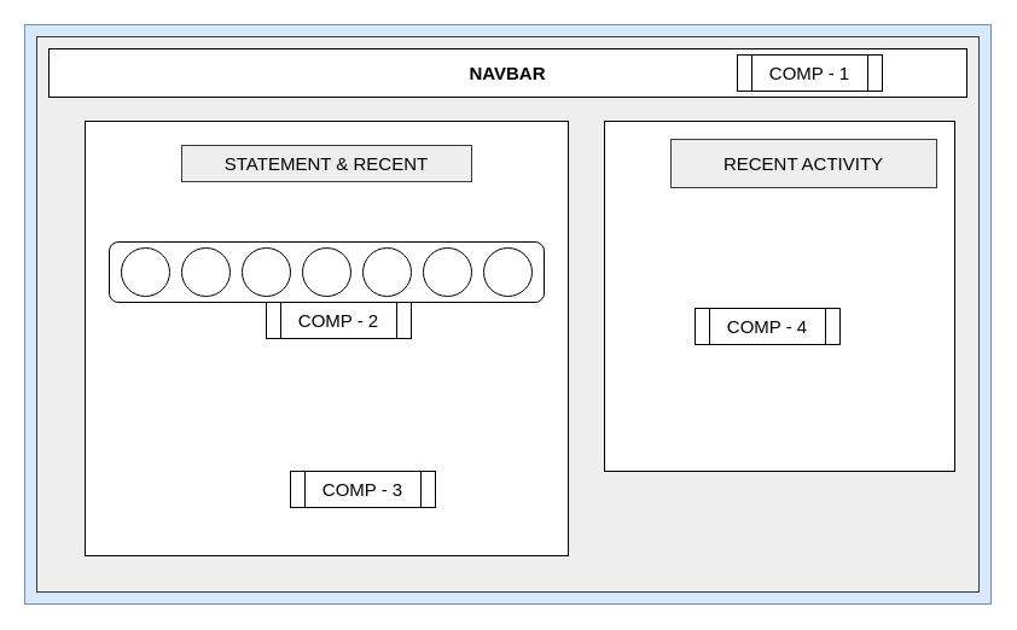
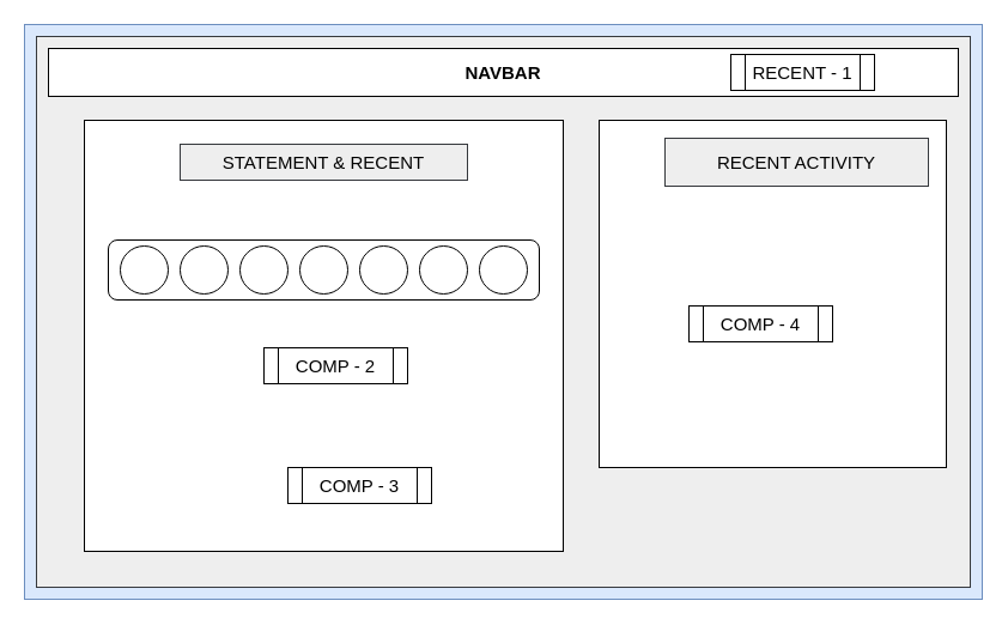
- <mxCell id="18" value="COMP - 1" style="shape=process;whiteSpace=wrap;html=1;backgroundOutline=1;fontSize=15;" vertex="1" parent="1"><mxGeometry x="610" y="45" width="120" height="30" as="geometry" /></mxCell>
+ <mxCell id="18" value="RECENT - 1" style="shape=process;whiteSpace=wrap;html=1;backgroundOutline=1;fontSize=15;" vertex="1" parent="1"><mxGeometry x="610" y="45" width="120" height="30" as="geometry" /></mxCell>
- <mxCell id="19" value="COMP - 2" style="shape=process;whiteSpace=wrap;html=1;backgroundOutline=1;fontSize=15;" vertex="1" parent="1"><mxGeometry x="220" y="250" width="120" height="30" as="geometry" /></mxCell>
+ <mxCell id="19" value="COMP - 2" style="shape=process;whiteSpace=wrap;html=1;backgroundOutline=1;fontSize=15;" vertex="1" parent="1"><mxGeometry x="220" y="290" width="120" height="30" as="geometry" /></mxCell>
